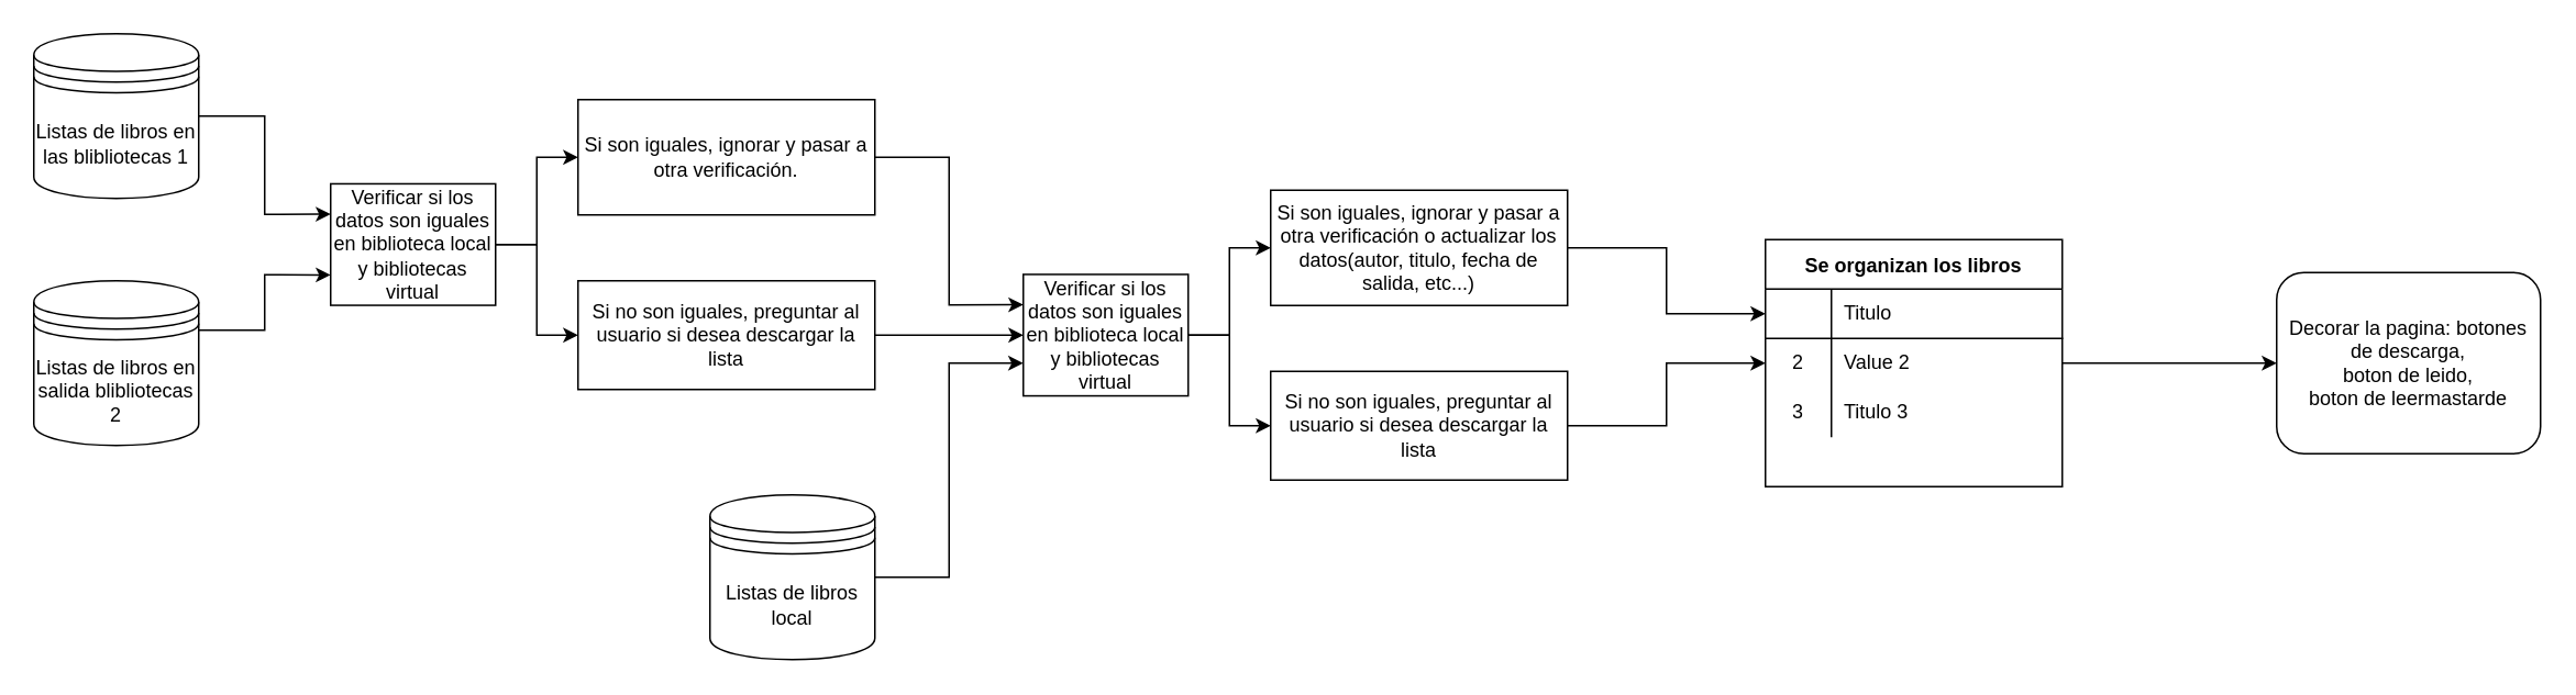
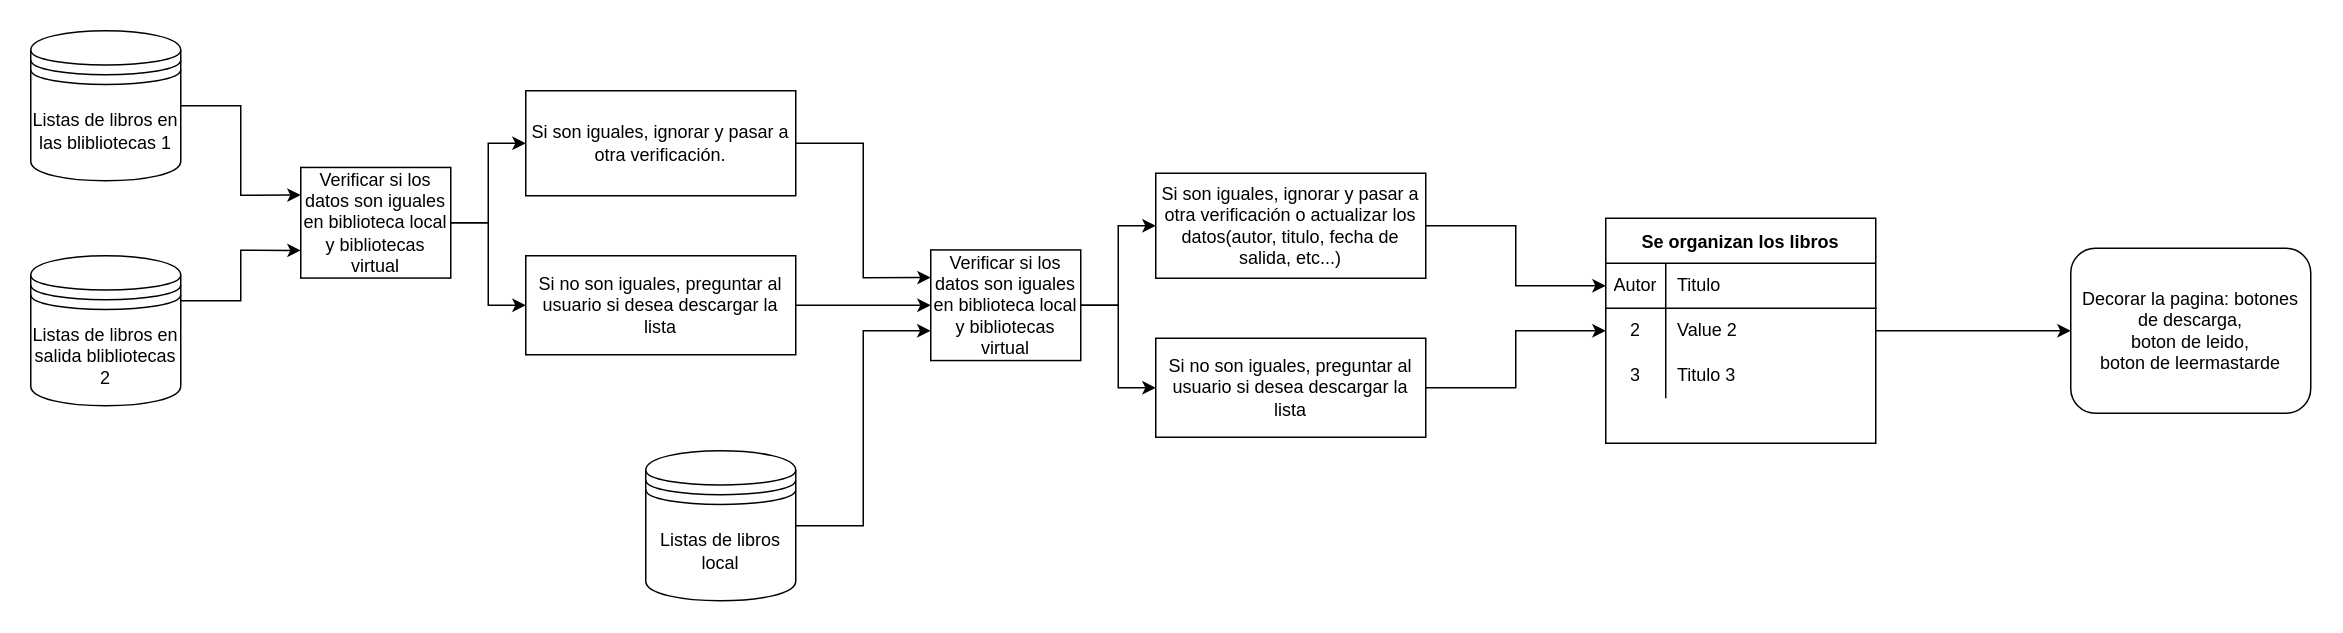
+ <mxCell id="24" value="Autor" style="shape=partialRectangle;html=1;whiteSpace=wrap;connectable=0;fillColor=none;top=0;left=0;bottom=0;right=0;overflow=hidden;" vertex="1" parent="23"><mxGeometry width="40" height="30" as="geometry" /></mxCell>
